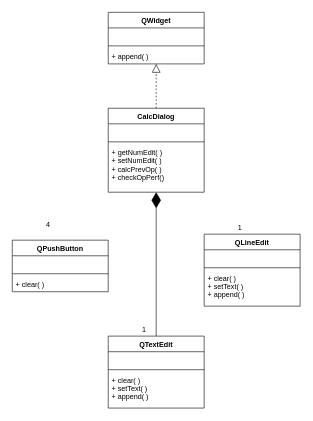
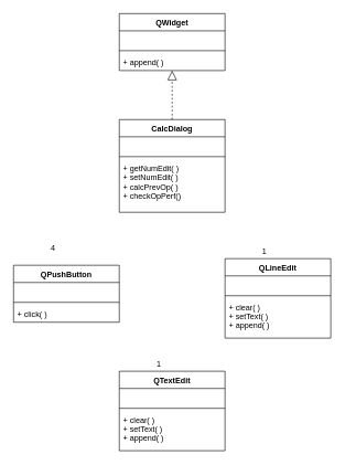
- <mxCell id="24" value="" style="endArrow=diamondThin;endFill=1;endSize=24;html=1;" parent="1" source="20" target="6" edge="1"><mxGeometry width="160" relative="1" as="geometry"><mxPoint x="20" y="670" as="sourcePoint" /><mxPoint x="180" y="670" as="targetPoint" /></mxGeometry></mxCell>
- <mxCell id="17" value="+ clear( )" style="text;strokeColor=none;fillColor=none;align=left;verticalAlign=top;spacingLeft=4;spacingRight=4;overflow=hidden;rotatable=0;points=[[0,0.5],[1,0.5]];portConstraint=eastwest;" parent="14" vertex="1"><mxGeometry y="60" width="160" height="26" as="geometry" /></mxCell>
+ <mxCell id="17" value="+ click( )" style="text;strokeColor=none;fillColor=none;align=left;verticalAlign=top;spacingLeft=4;spacingRight=4;overflow=hidden;rotatable=0;points=[[0,0.5],[1,0.5]];portConstraint=eastwest;" parent="14" vertex="1"><mxGeometry y="60" width="160" height="26" as="geometry" /></mxCell>
